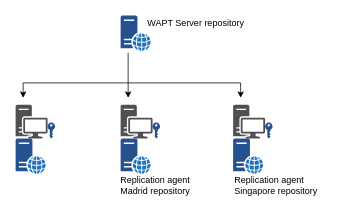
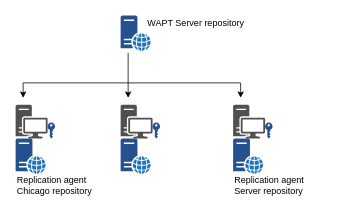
+ <mxCell id="22" value="Replication agent&lt;br&gt;Chicago repository" style="text;html=1;align=left;verticalAlign=middle;resizable=0;points=[];;autosize=1;" vertex="1" parent="1"><mxGeometry x="20" y="231.5" width="120" height="30" as="geometry" /></mxCell>
- <mxCell id="21" value="Replication agent&lt;br&gt;Madrid repository" style="text;html=1;align=left;verticalAlign=middle;resizable=0;points=[];;autosize=1;" vertex="1" parent="1"><mxGeometry x="158.43" y="231.5" width="110" height="30" as="geometry" /></mxCell>
- <mxCell id="23" value="Replication agent&lt;br&gt;Singapore repository" style="text;html=1;align=left;verticalAlign=middle;resizable=0;points=[];;autosize=1;" vertex="1" parent="1"><mxGeometry x="310" y="231.5" width="130" height="30" as="geometry" /></mxCell>
+ <mxCell id="23" value="Replication agent&lt;br&gt;Server repository" style="text;html=1;align=left;verticalAlign=middle;resizable=0;points=[];;autosize=1;" vertex="1" parent="1"><mxGeometry x="310" y="231.5" width="130" height="30" as="geometry" /></mxCell>
